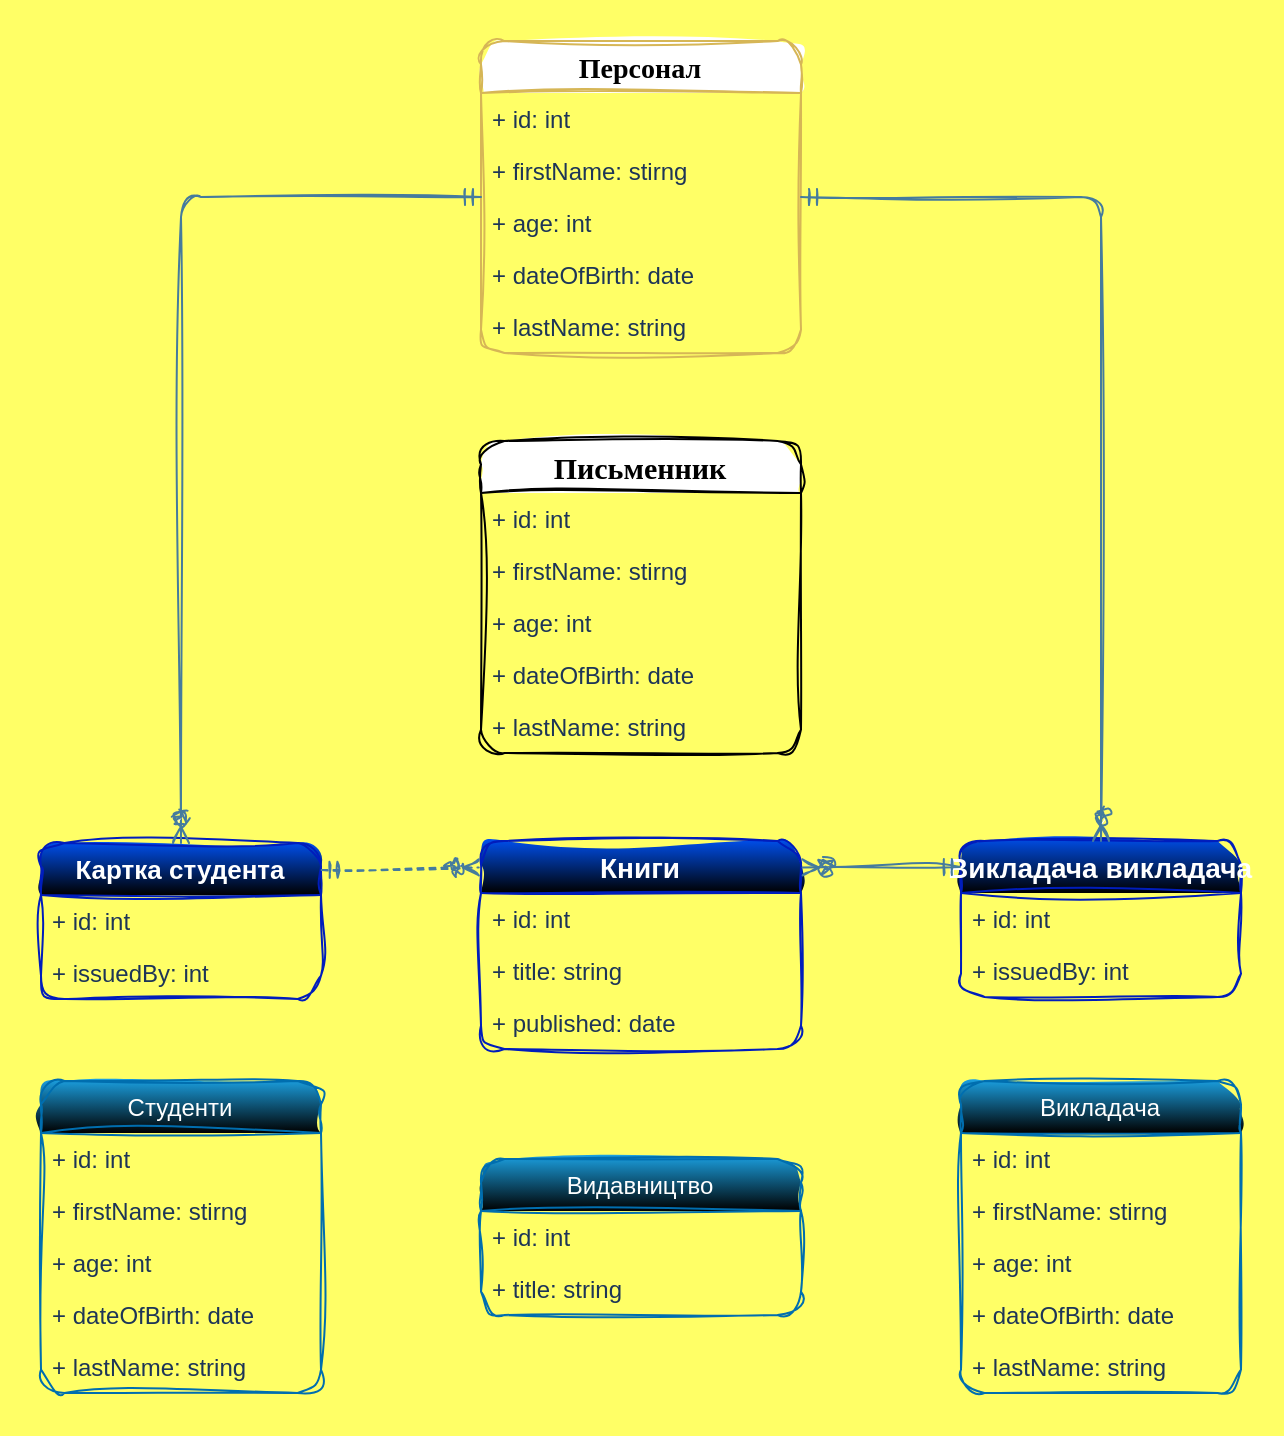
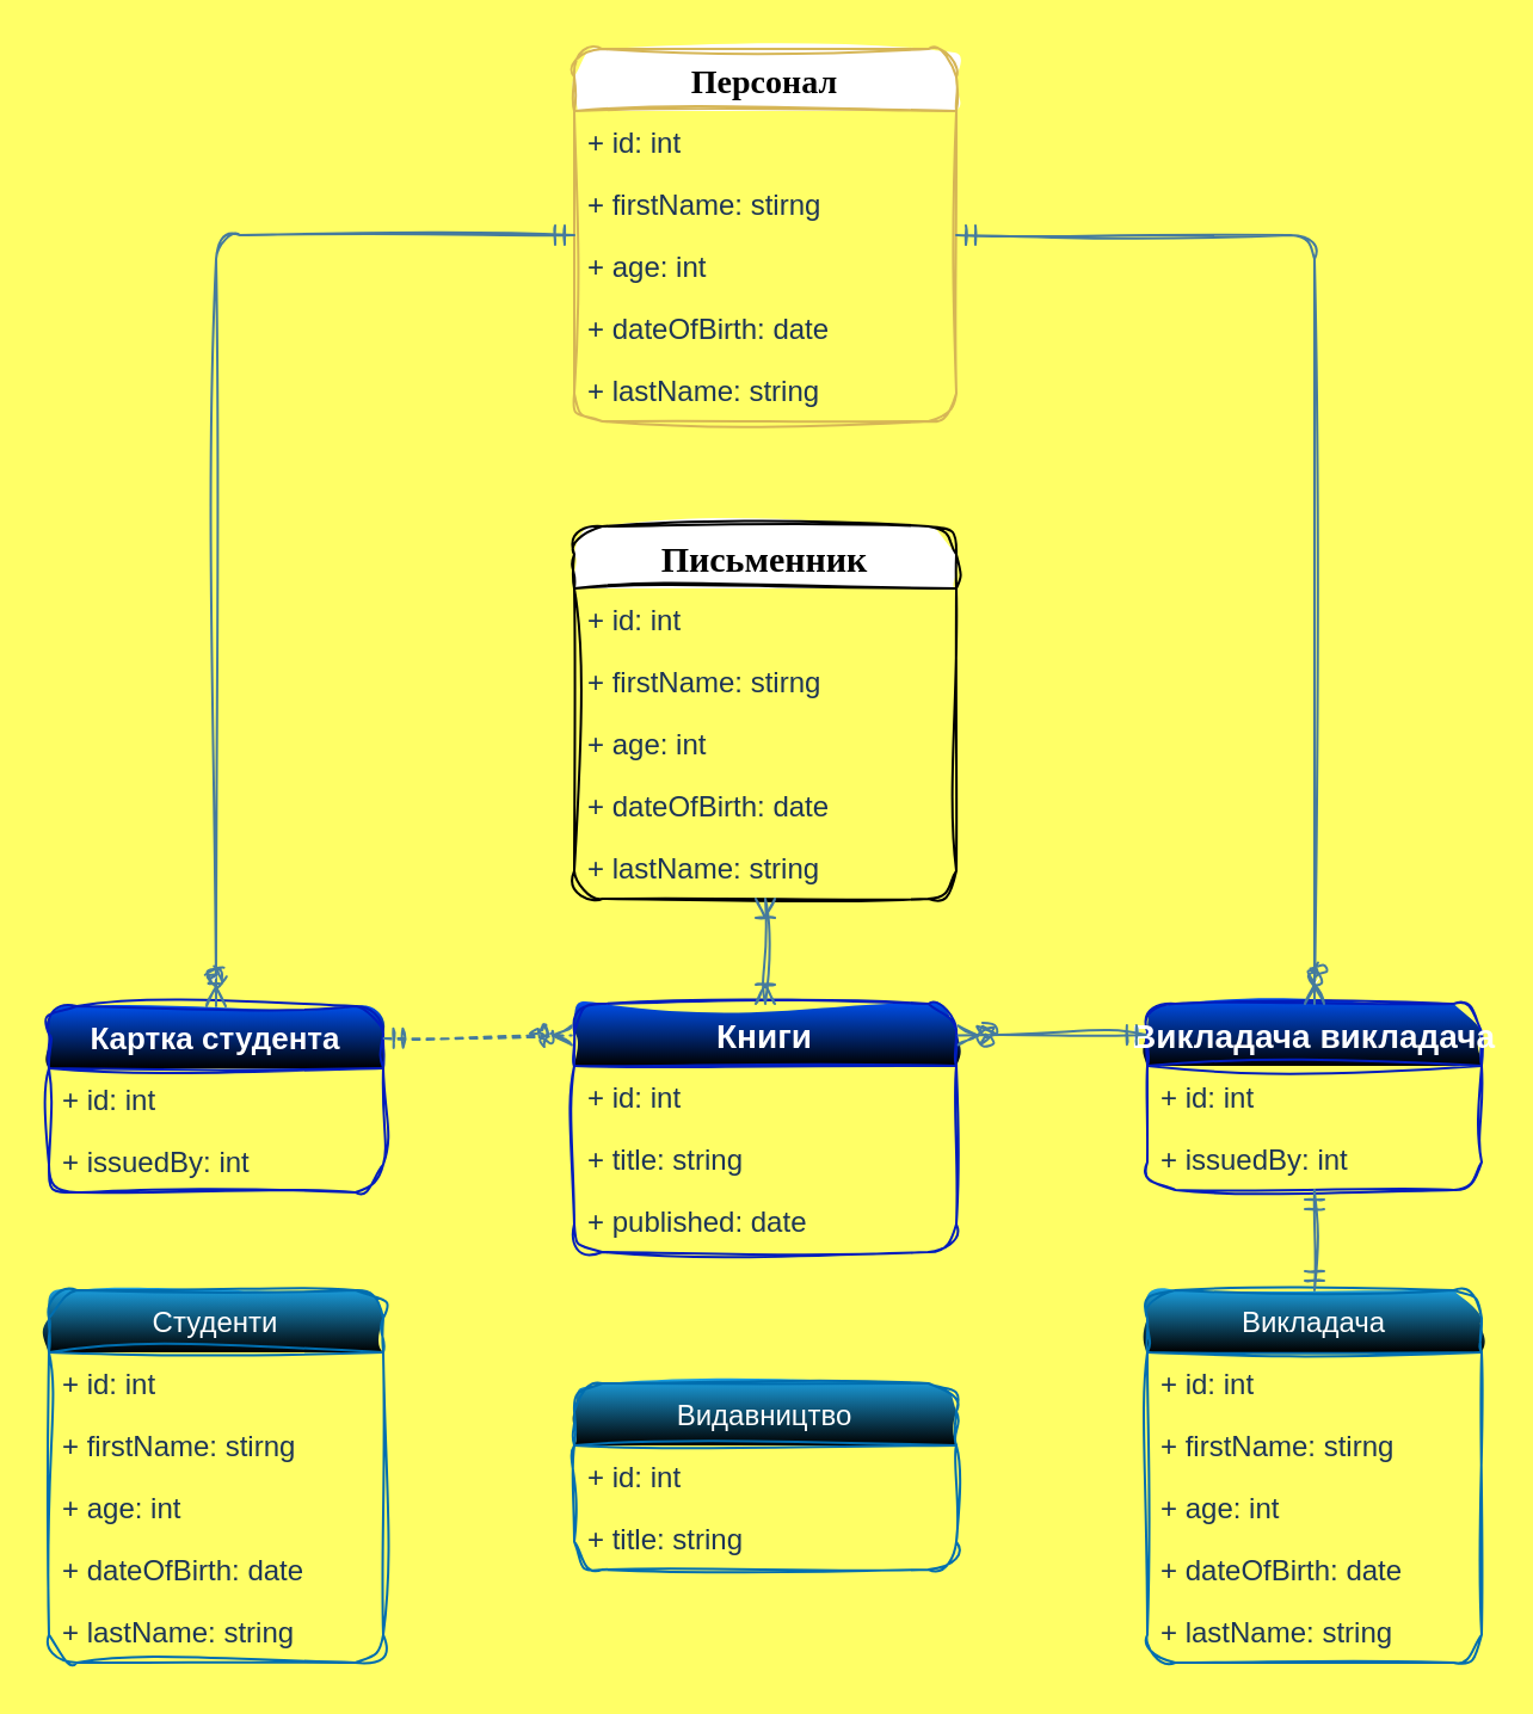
+ <mxCell id="44" value="" style="fontSize=12;html=1;endArrow=ERoneToMany;startArrow=ERoneToMany;rounded=1;sketch=1;curveFitting=1;jiggle=2;labelBackgroundColor=none;strokeColor=#457B9D;fontColor=default;" parent="1" source="26" target="20" edge="1"><mxGeometry width="100" height="100" relative="1" as="geometry"><mxPoint x="257" y="422" as="sourcePoint" /><mxPoint x="357" y="322" as="targetPoint" /></mxGeometry></mxCell>
+ <mxCell id="39" value="" style="fontSize=12;html=1;endArrow=ERmandOne;startArrow=ERmandOne;rounded=1;sketch=1;curveFitting=1;jiggle=2;labelBackgroundColor=none;strokeColor=#457B9D;fontColor=default;" parent="1" source="36" target="8" edge="1"><mxGeometry width="100" height="100" relative="1" as="geometry"><mxPoint x="490" y="410" as="sourcePoint" /><mxPoint x="590" y="310" as="targetPoint" /></mxGeometry></mxCell>
